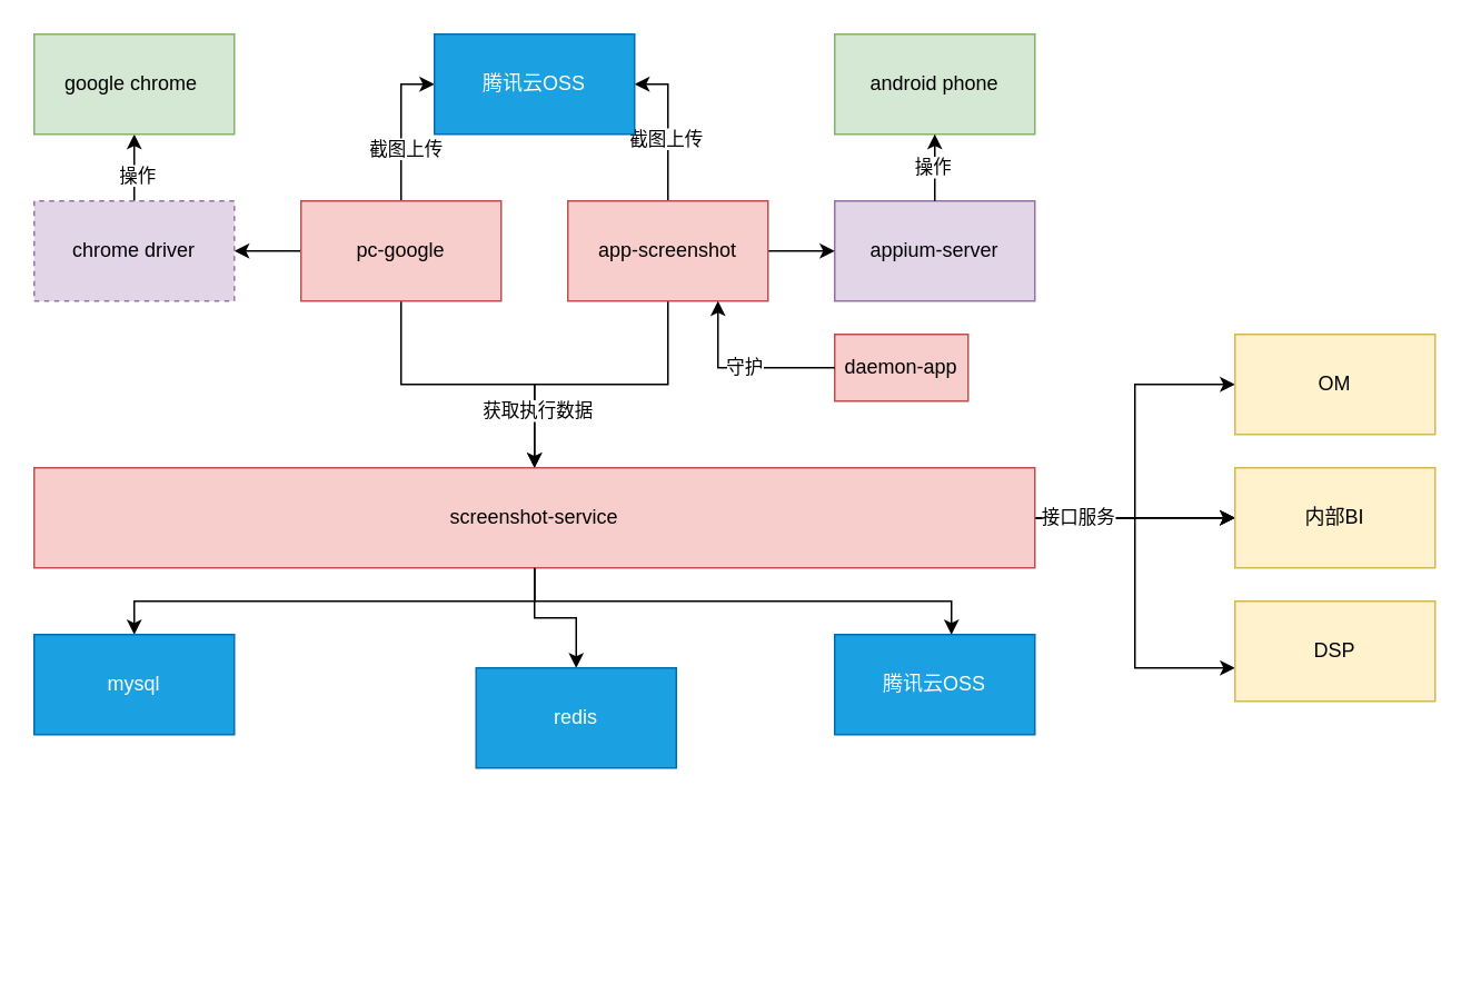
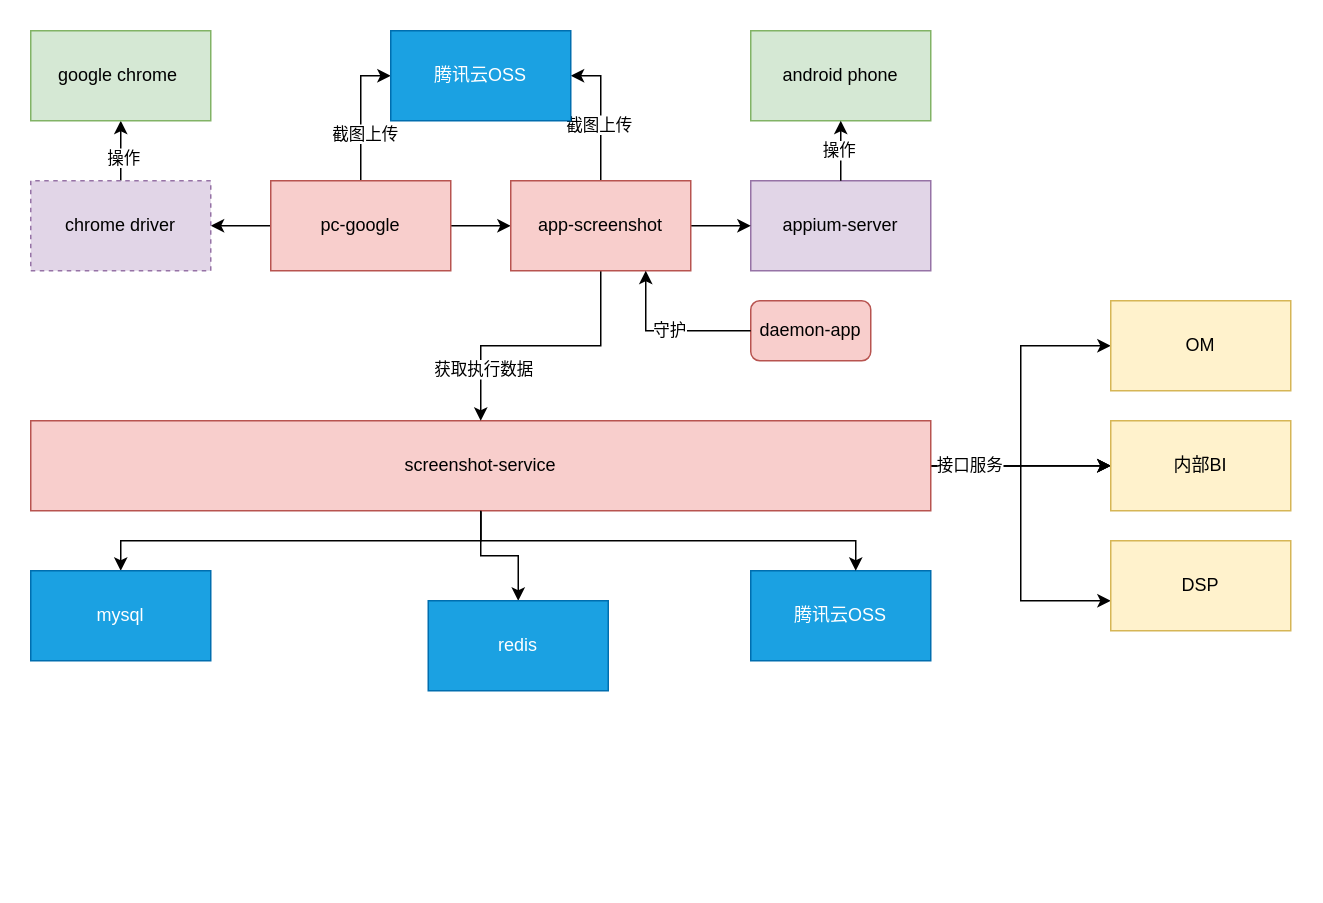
- <mxCell id="4" value="daemon-app" style="whiteSpace=wrap;html=1;fillColor=#f8cecc;strokeColor=#b85450;" vertex="1" parent="2"><mxGeometry x="20" y="80" width="80" height="40" as="geometry" /></mxCell>
+ <mxCell id="4" value="daemon-app" style="whiteSpace=wrap;html=1;fillColor=#f8cecc;strokeColor=#b85450;rounded=1;" vertex="1" parent="2"><mxGeometry x="20" y="80" width="80" height="40" as="geometry" /></mxCell>
- <mxCell id="6" style="edgeStyle=orthogonalEdgeStyle;rounded=0;orthogonalLoop=1;jettySize=auto;html=1;" edge="1" parent="1" source="10" target="19"><mxGeometry relative="1" as="geometry" /></mxCell>
+ <mxCell id="6" style="edgeStyle=orthogonalEdgeStyle;rounded=0;orthogonalLoop=1;jettySize=auto;html=1;" edge="1" parent="1" source="10" target="25"><mxGeometry relative="1" as="geometry" /></mxCell>
